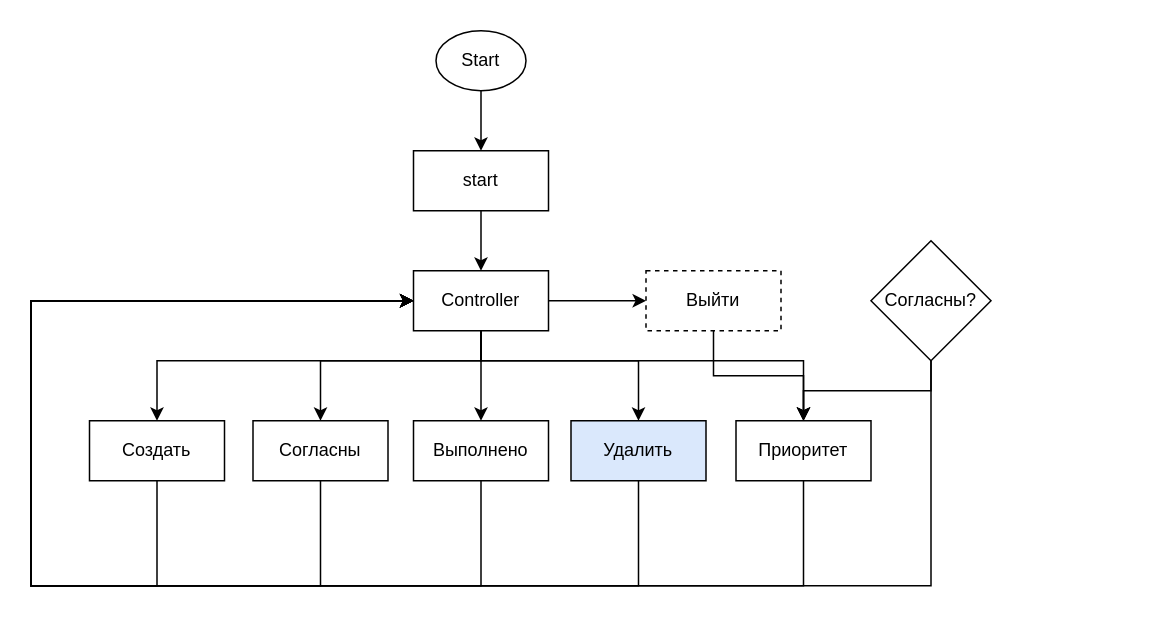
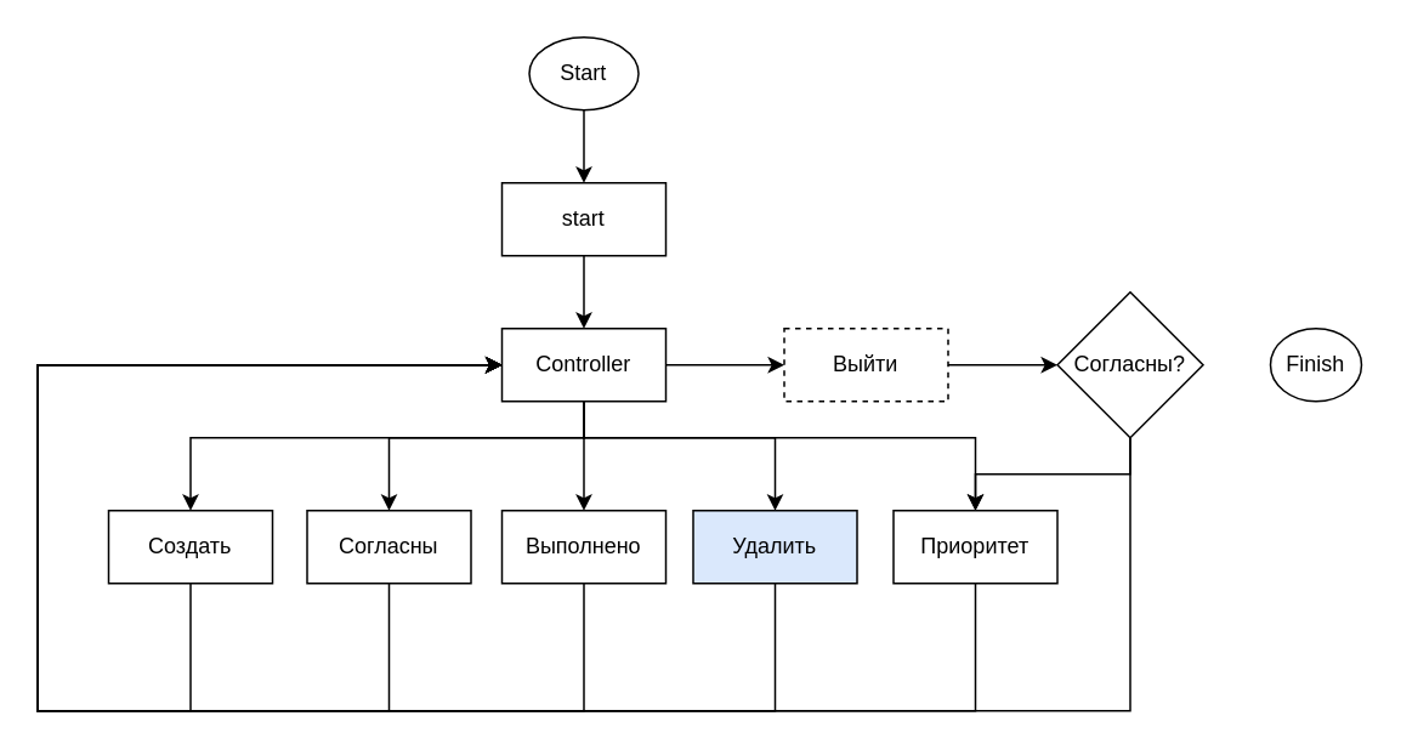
+ <mxCell id="28" value="Finish" style="ellipse;whiteSpace=wrap;html=1;" vertex="1" parent="1"><mxGeometry x="697" y="180" width="50" height="40" as="geometry" /></mxCell>
- <mxCell id="23" style="edgeStyle=orthogonalEdgeStyle;rounded=0;orthogonalLoop=1;jettySize=auto;html=1;" edge="1" parent="1" source="24" target="22"><mxGeometry relative="1" as="geometry" /></mxCell>
+ <mxCell id="23" style="edgeStyle=orthogonalEdgeStyle;rounded=0;orthogonalLoop=1;jettySize=auto;html=1;entryX=0;entryY=0.5;entryDx=0;entryDy=0;" edge="1" parent="1" source="24" target="27"><mxGeometry relative="1" as="geometry" /></mxCell>
